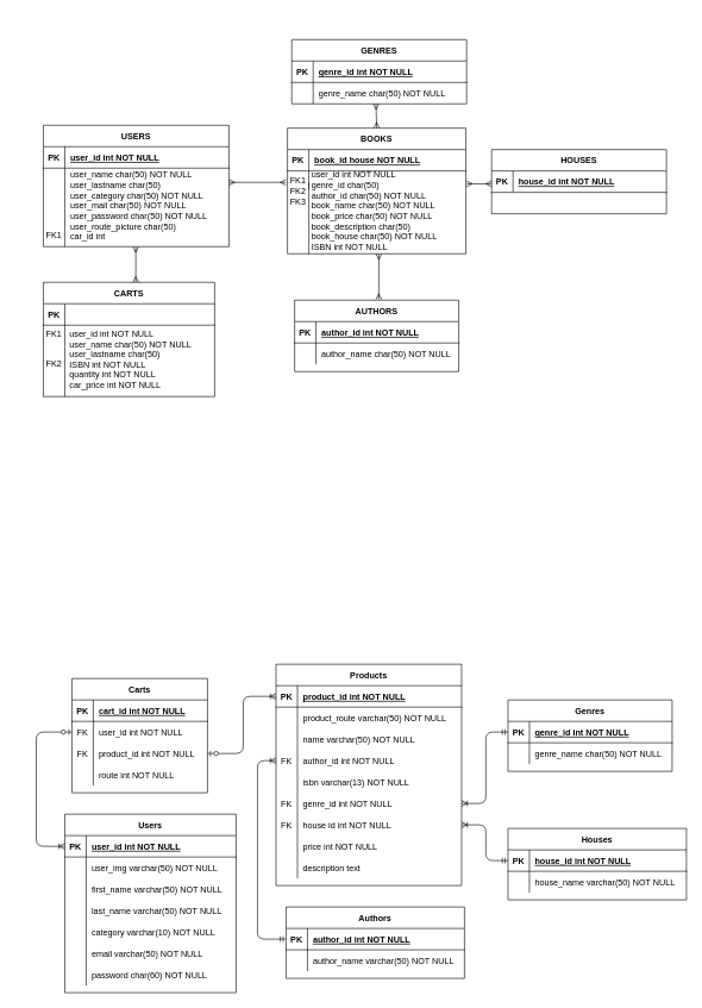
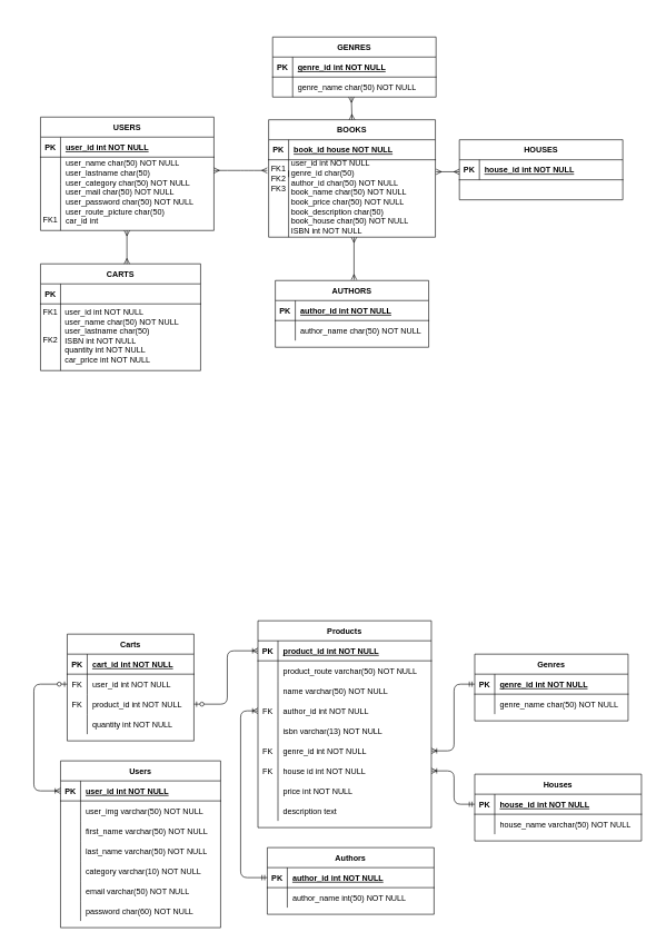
- <mxCell id="135" value="route int NOT NULL" style="shape=partialRectangle;overflow=hidden;connectable=0;fillColor=none;align=left;top=0;left=0;bottom=0;right=0;spacingLeft=6;" vertex="1" parent="133"><mxGeometry x="30" width="160" height="30" as="geometry"><mxRectangle width="160" height="30" as="alternateBounds" /></mxGeometry></mxCell>
+ <mxCell id="135" value="quantity int NOT NULL" style="shape=partialRectangle;overflow=hidden;connectable=0;fillColor=none;align=left;top=0;left=0;bottom=0;right=0;spacingLeft=6;" vertex="1" parent="133"><mxGeometry x="30" width="160" height="30" as="geometry"><mxRectangle width="160" height="30" as="alternateBounds" /></mxGeometry></mxCell>
- <mxCell id="80" value="author_name varchar(50) NOT NULL" style="shape=partialRectangle;overflow=hidden;connectable=0;fillColor=none;align=left;top=0;left=0;bottom=0;right=0;spacingLeft=6;" vertex="1" parent="78"><mxGeometry x="30" width="220" height="30" as="geometry"><mxRectangle width="220" height="30" as="alternateBounds" /></mxGeometry></mxCell>
+ <mxCell id="80" value="author_name int(50) NOT NULL" style="shape=partialRectangle;overflow=hidden;connectable=0;fillColor=none;align=left;top=0;left=0;bottom=0;right=0;spacingLeft=6;" vertex="1" parent="78"><mxGeometry x="30" width="220" height="30" as="geometry"><mxRectangle width="220" height="30" as="alternateBounds" /></mxGeometry></mxCell>
